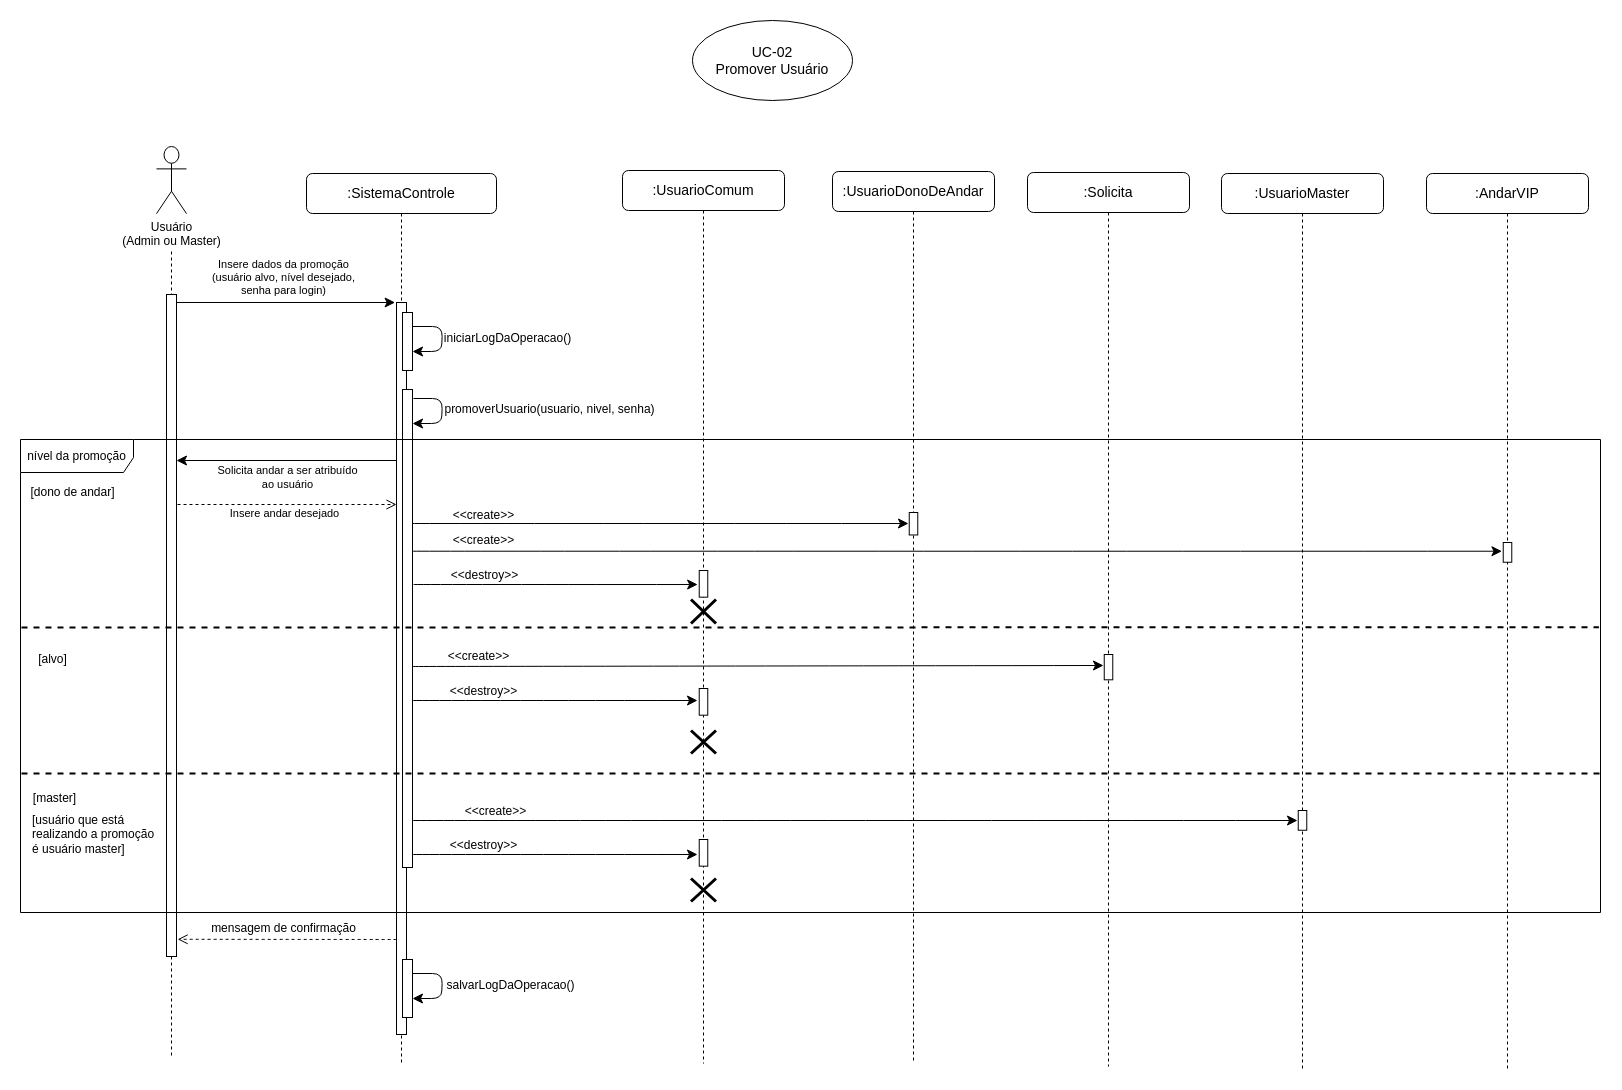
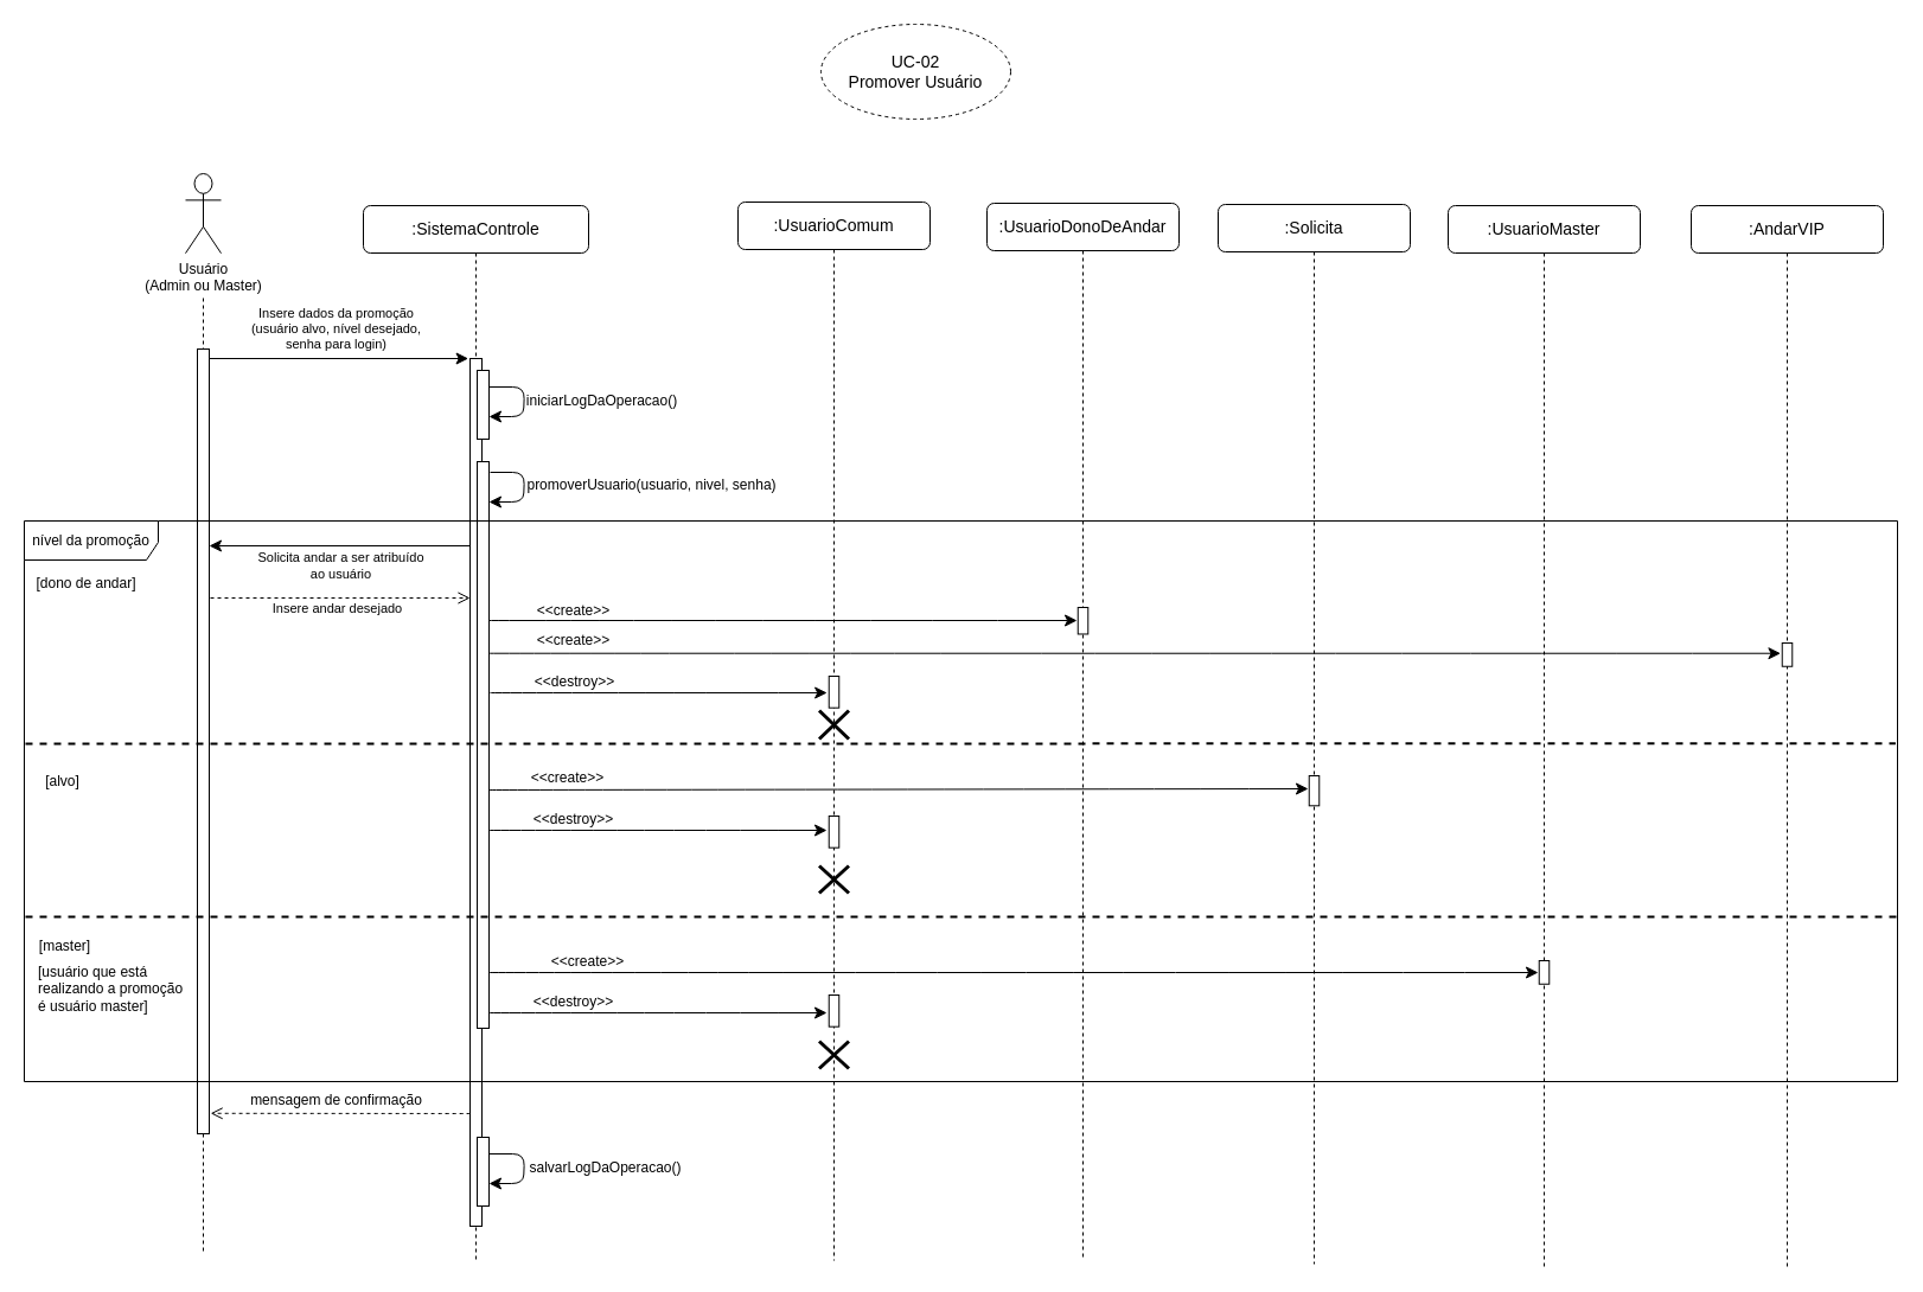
- <mxCell id="2" value="&lt;font style=&quot;font-size: 14px;&quot;&gt;UC-02&lt;/font&gt;&lt;div style=&quot;font-size: 14px;&quot;&gt;Promover Usuário&lt;/div&gt;" style="ellipse;whiteSpace=wrap;html=1;" parent="1" vertex="1"><mxGeometry x="692" y="20" width="160" height="80" as="geometry" /></mxCell>
+ <mxCell id="2" value="&lt;font style=&quot;font-size: 14px;&quot;&gt;UC-02&lt;/font&gt;&lt;div style=&quot;font-size: 14px;&quot;&gt;Promover Usuário&lt;/div&gt;" style="ellipse;whiteSpace=wrap;html=1;dashed=1;" parent="1" vertex="1"><mxGeometry x="692" y="20" width="160" height="80" as="geometry" /></mxCell>
